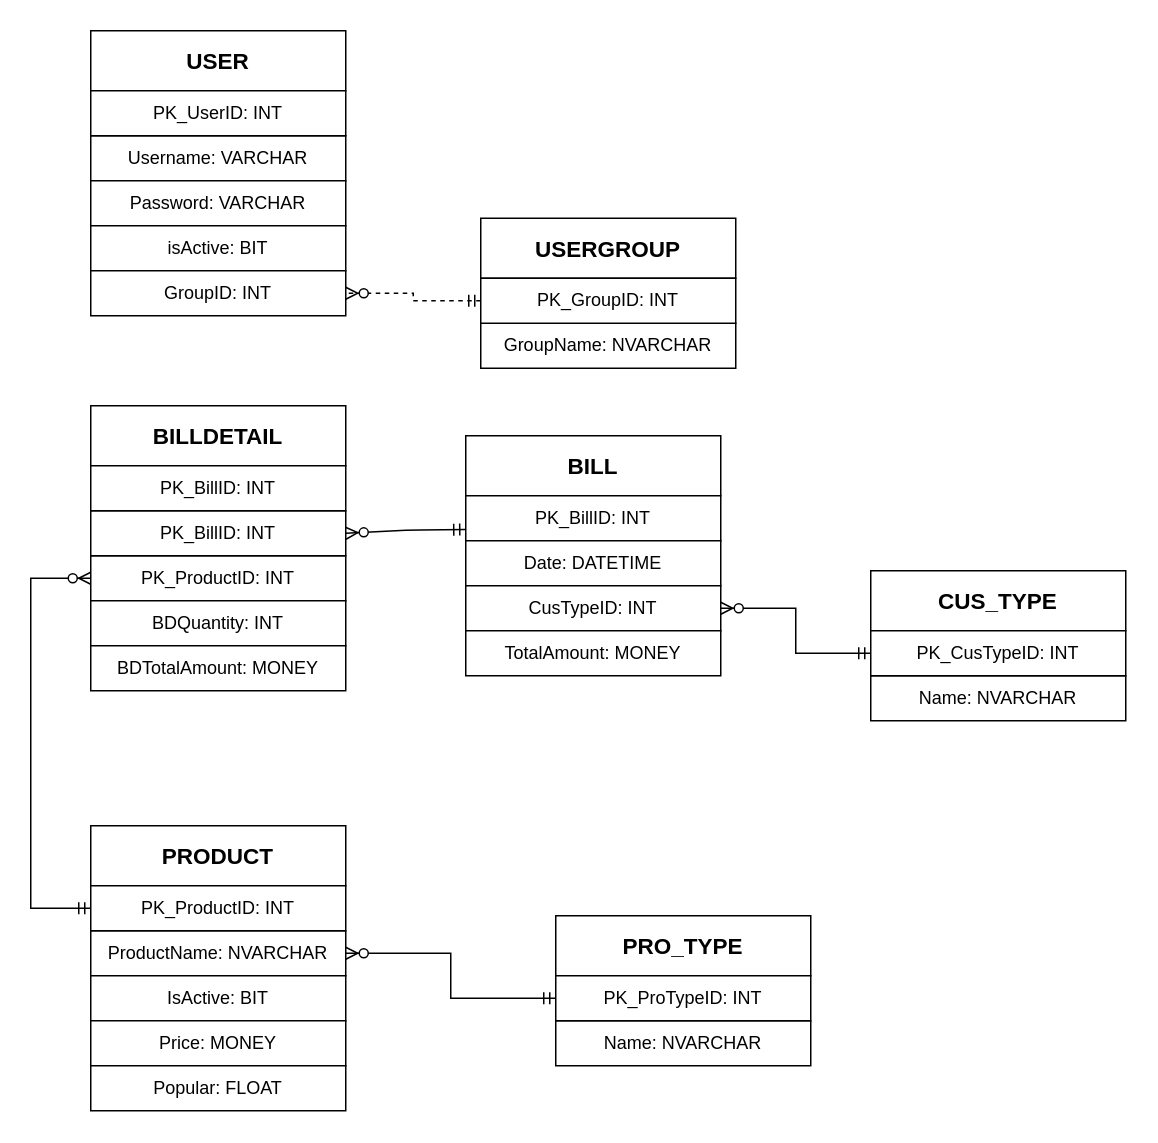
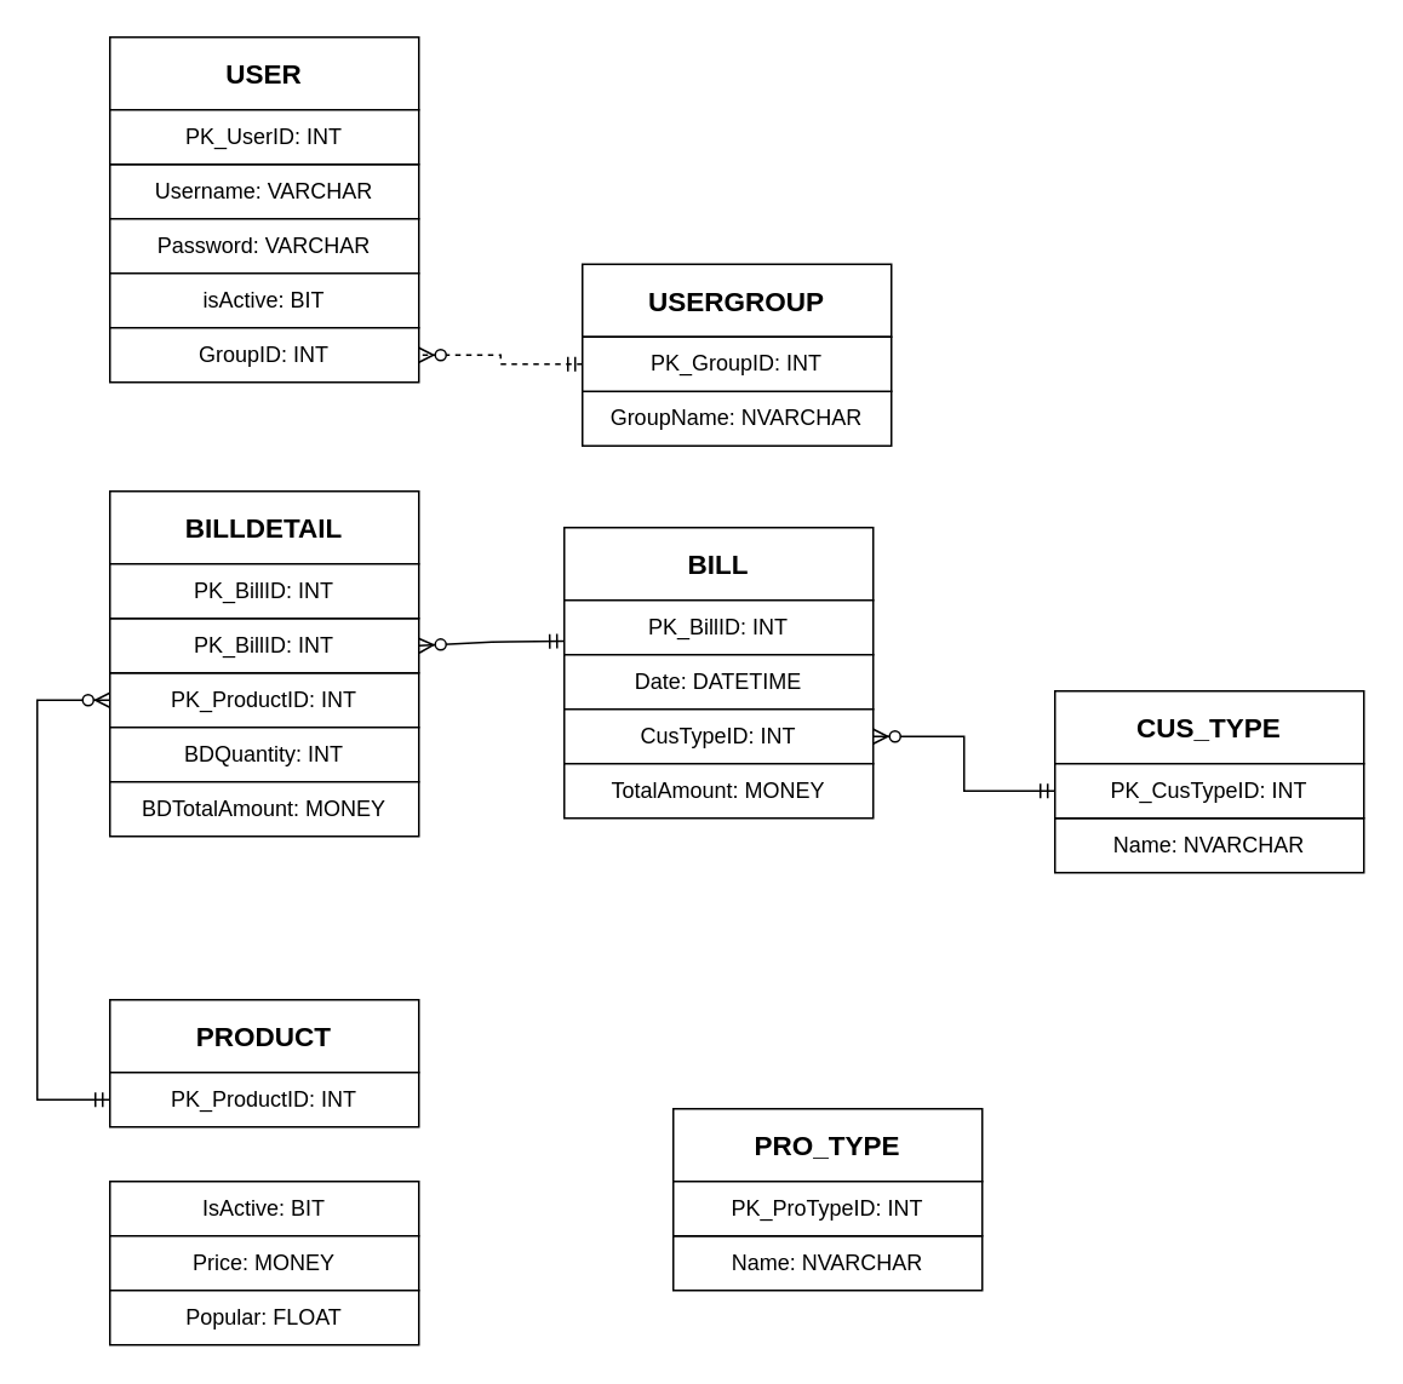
- <mxCell id="11" value="ProductName: NVARCHAR" style="rounded=0;whiteSpace=wrap;html=1;" parent="1" vertex="1"><mxGeometry x="60" y="620" width="170" height="30" as="geometry" /></mxCell>
- <mxCell id="36" style="edgeStyle=orthogonalEdgeStyle;rounded=0;orthogonalLoop=1;jettySize=auto;html=1;entryX=1;entryY=0.5;entryDx=0;entryDy=0;startArrow=ERmandOne;startFill=0;endArrow=ERzeroToMany;endFill=1;" parent="1" source="37" target="11" edge="1"><mxGeometry relative="1" as="geometry"><mxPoint x="270" y="635" as="targetPoint" /></mxGeometry></mxCell>
